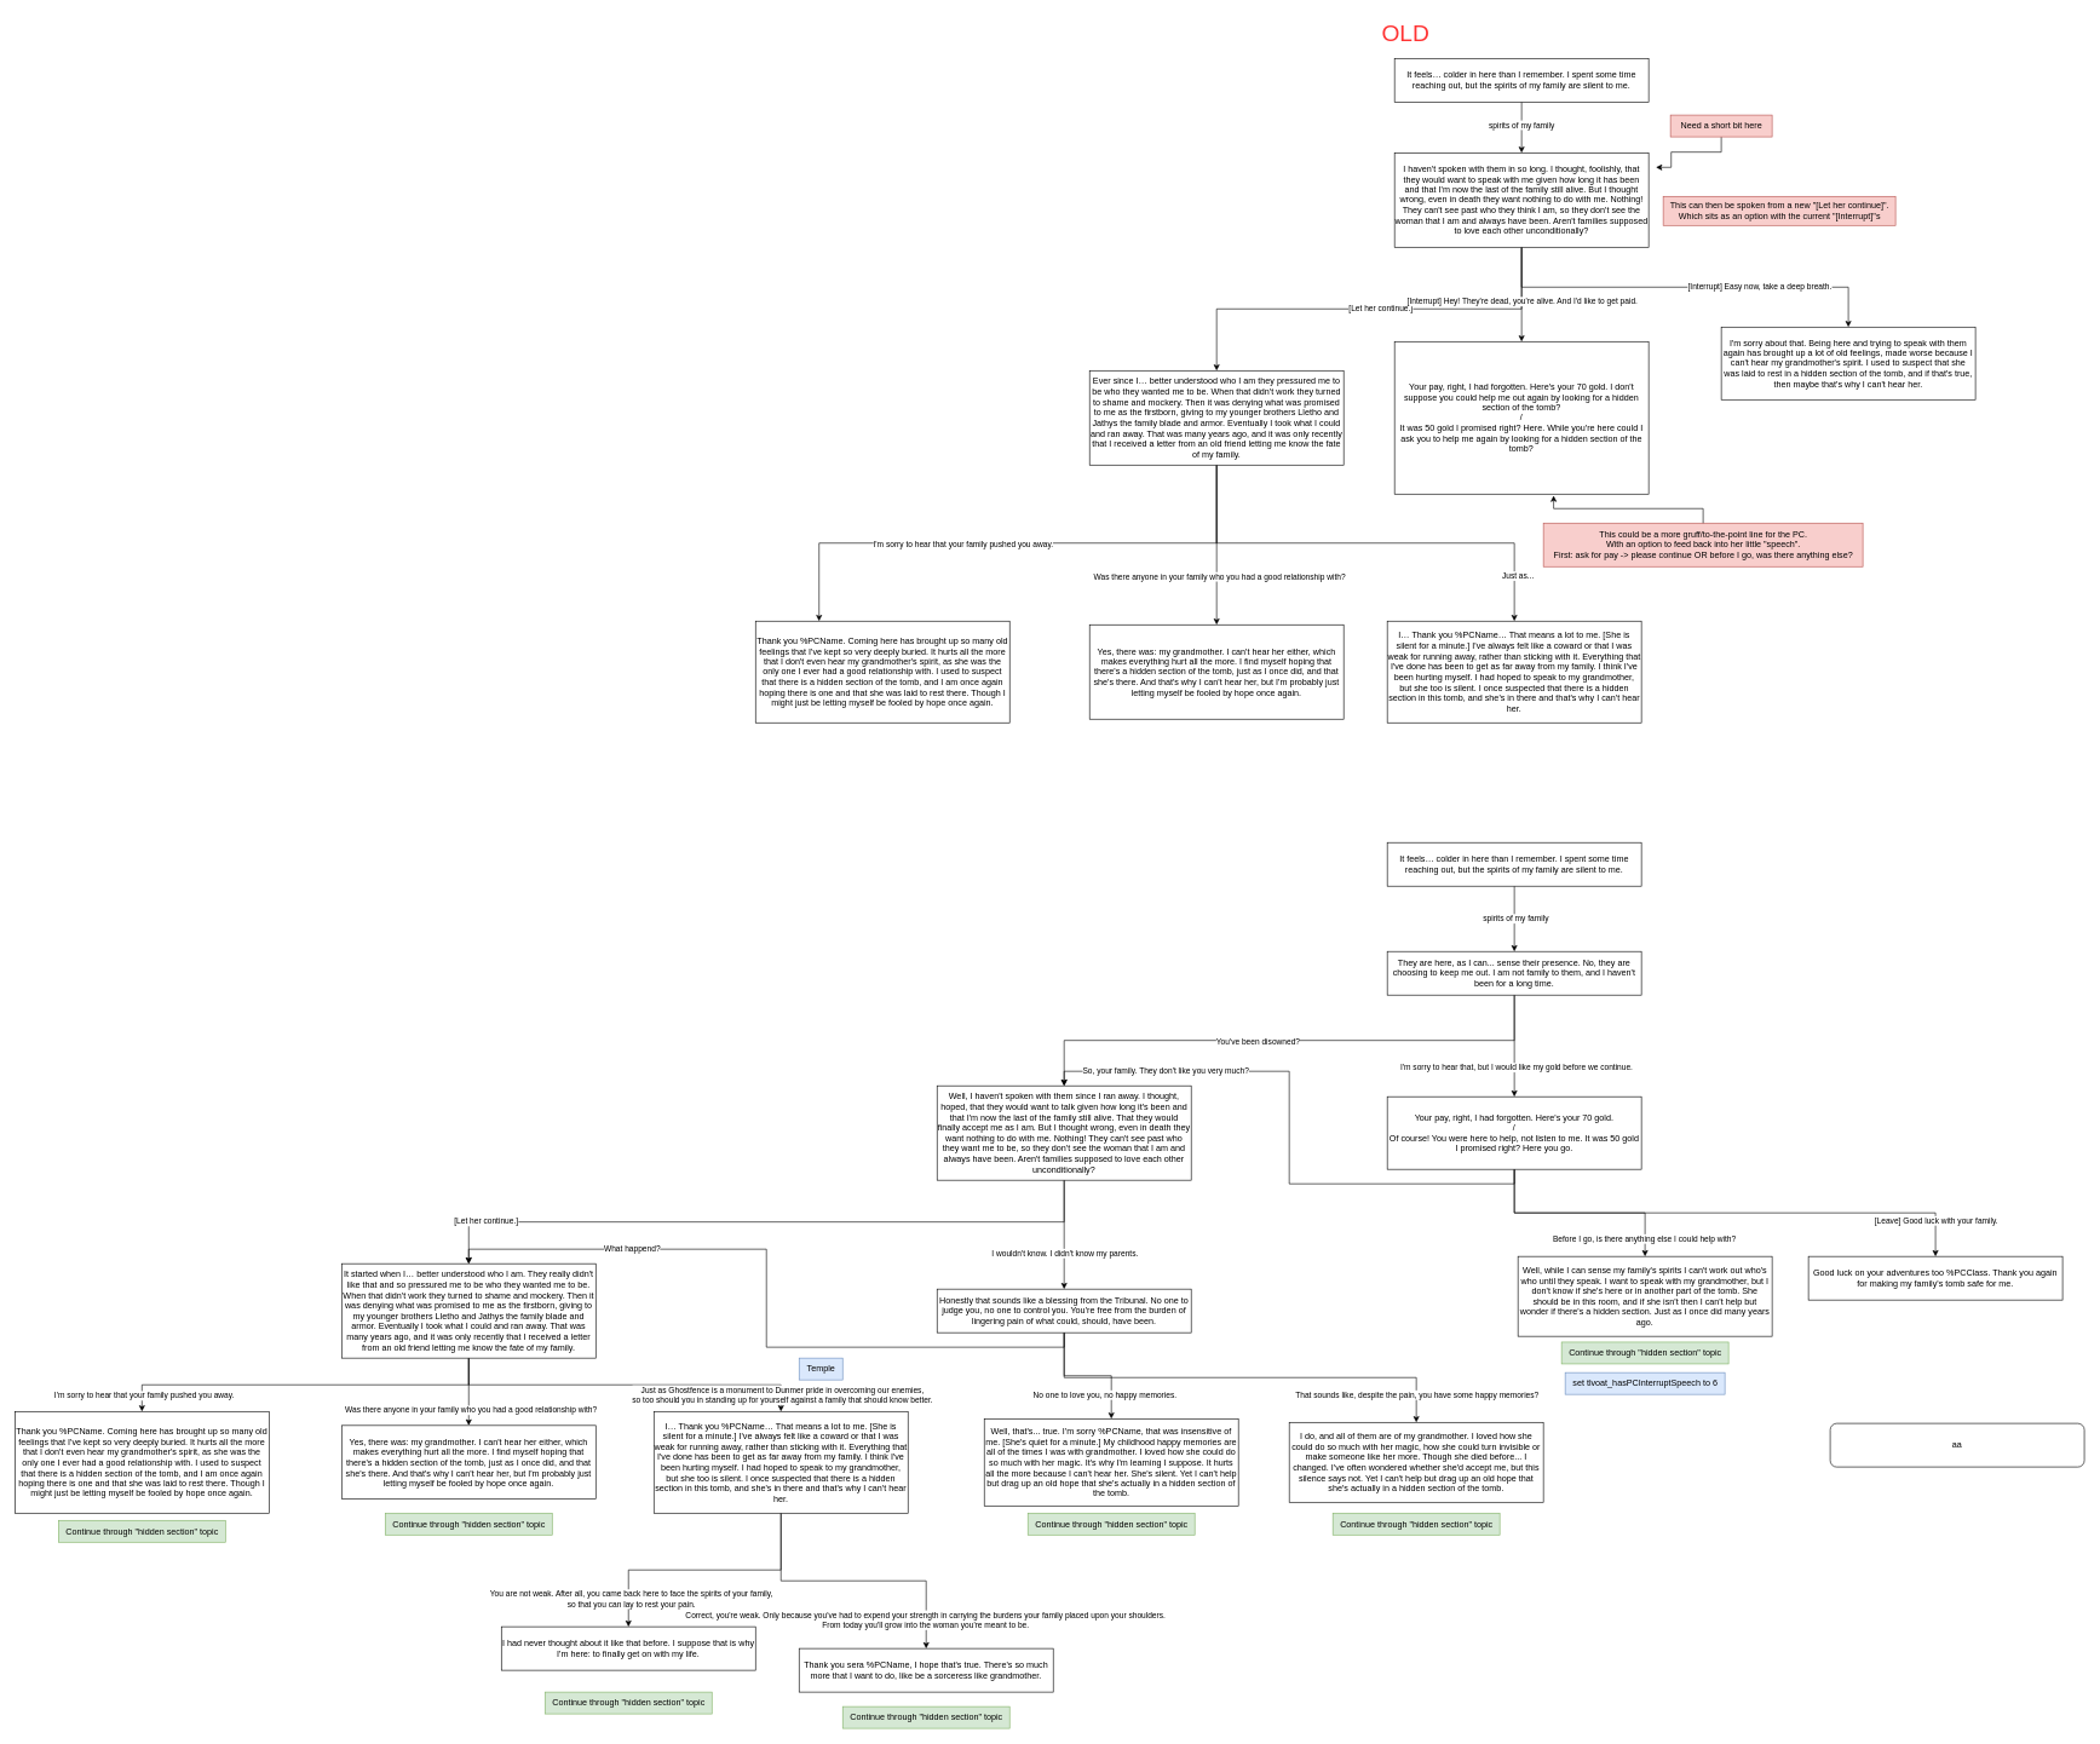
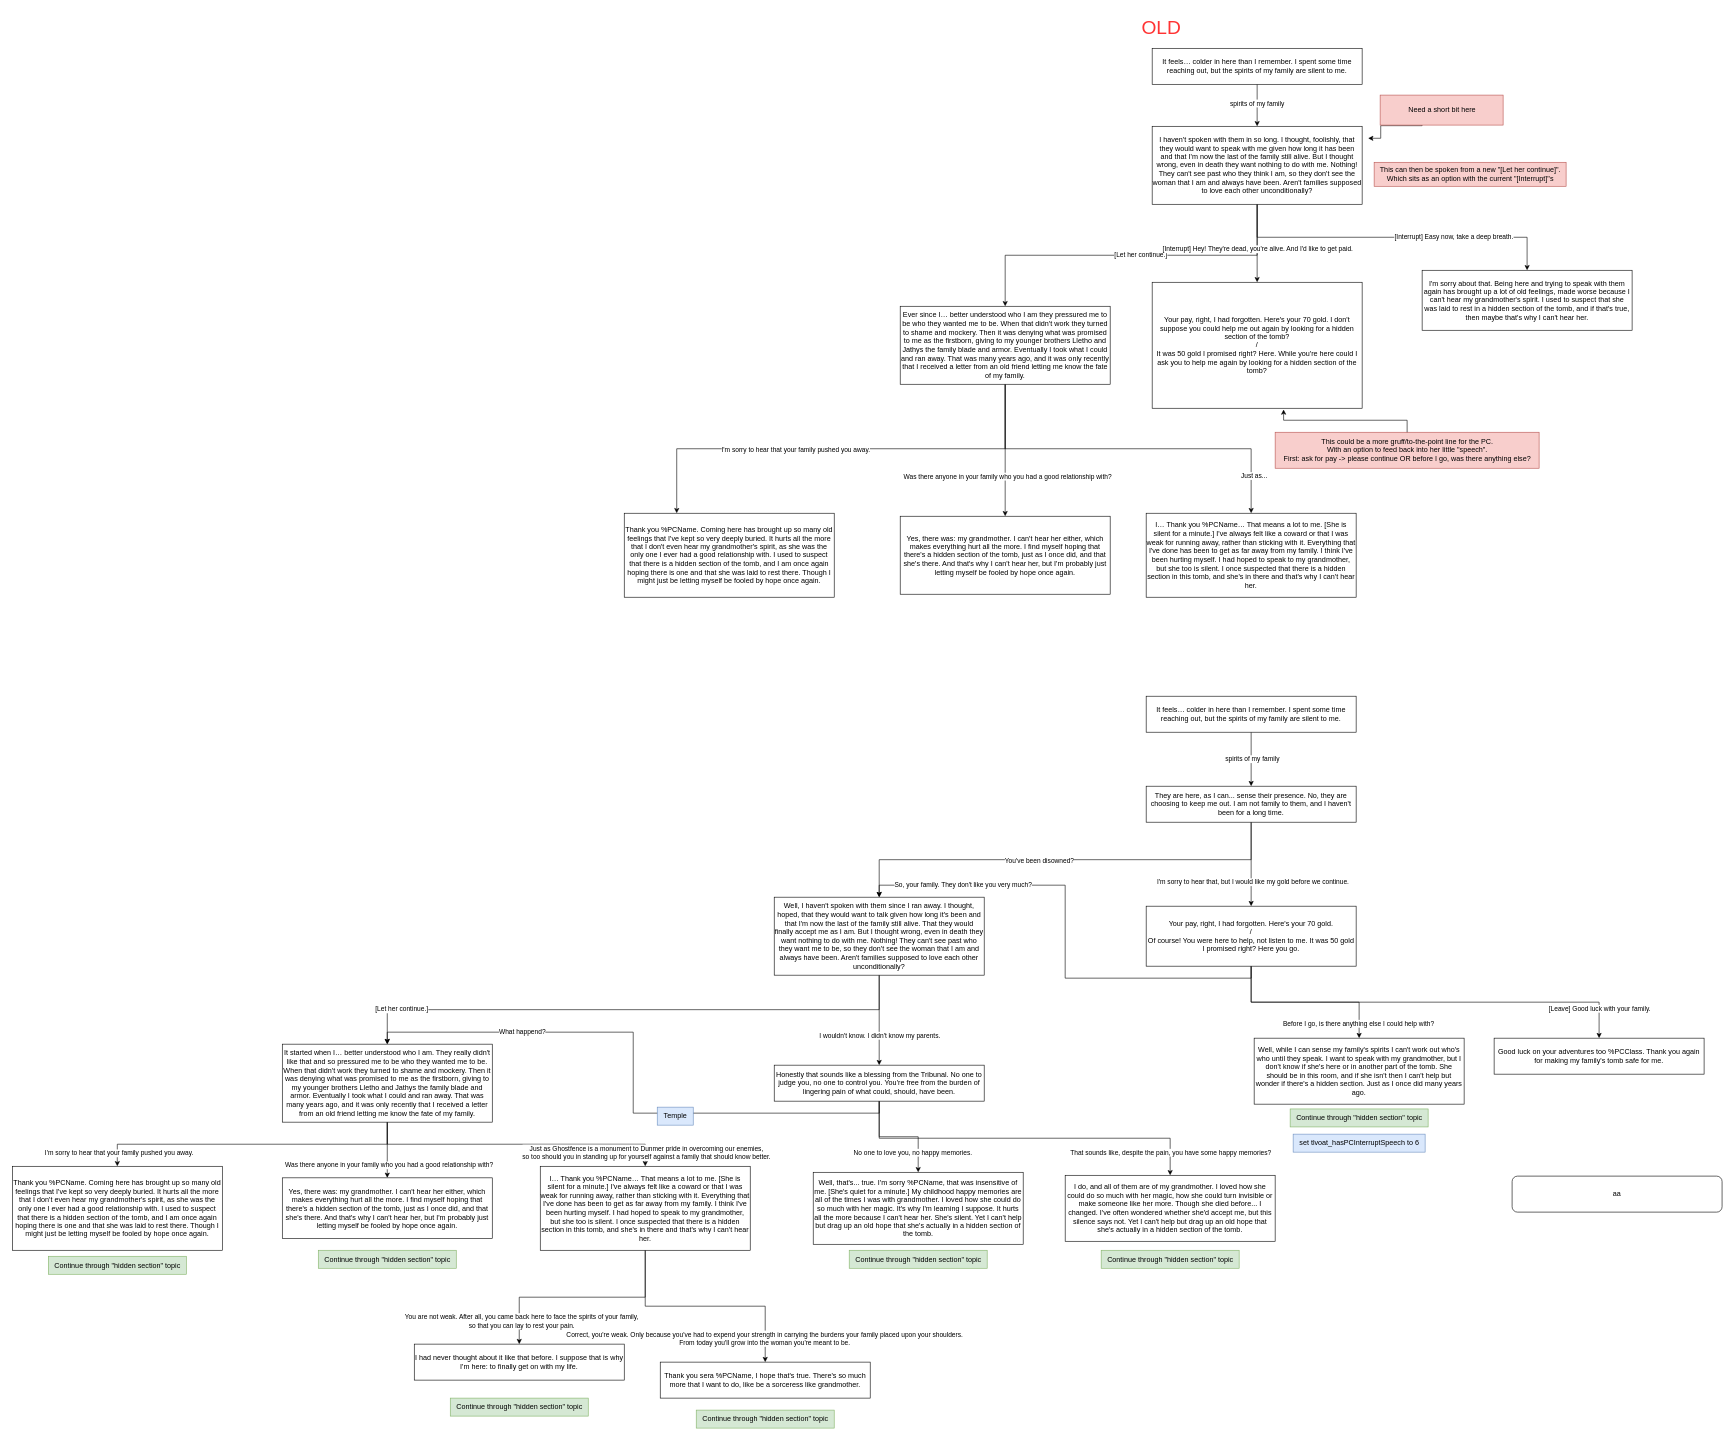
- <mxCell id="25" value="Need a short bit here" style="text;html=1;align=center;verticalAlign=middle;resizable=0;points=[];autosize=1;strokeColor=#b85450;fillColor=#f8cecc;" parent="1" vertex="1"><mxGeometry x="2300" y="158" width="140" height="30" as="geometry" /></mxCell>
+ <mxCell id="25" value="Need a short bit here" style="text;html=1;align=center;verticalAlign=middle;resizable=0;points=[];autosize=1;strokeColor=#b85450;fillColor=#f8cecc;" parent="1" vertex="1"><mxGeometry x="2300" y="158" width="205" height="50" as="geometry" /></mxCell>
- <mxCell id="82" value="Temple" style="text;html=1;align=center;verticalAlign=middle;resizable=0;points=[];autosize=1;strokeColor=#6c8ebf;fillColor=#dae8fc;" vertex="1" parent="1"><mxGeometry x="1100" y="1870" width="60" height="30" as="geometry" /></mxCell>
+ <mxCell id="82" value="Temple" style="text;html=1;align=center;verticalAlign=middle;resizable=0;points=[];autosize=1;strokeColor=#6c8ebf;fillColor=#dae8fc;" vertex="1" parent="1"><mxGeometry x="1095" y="1845" width="60" height="30" as="geometry" /></mxCell>
